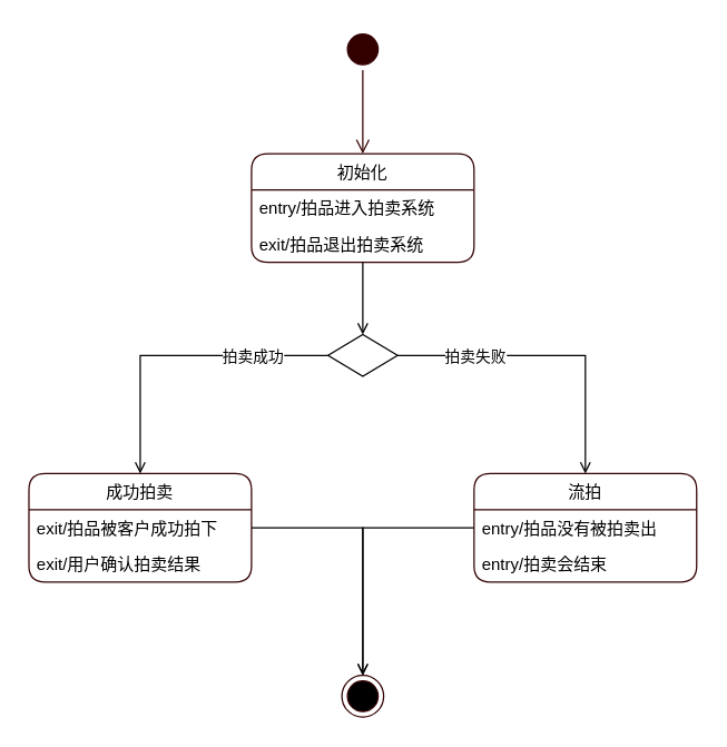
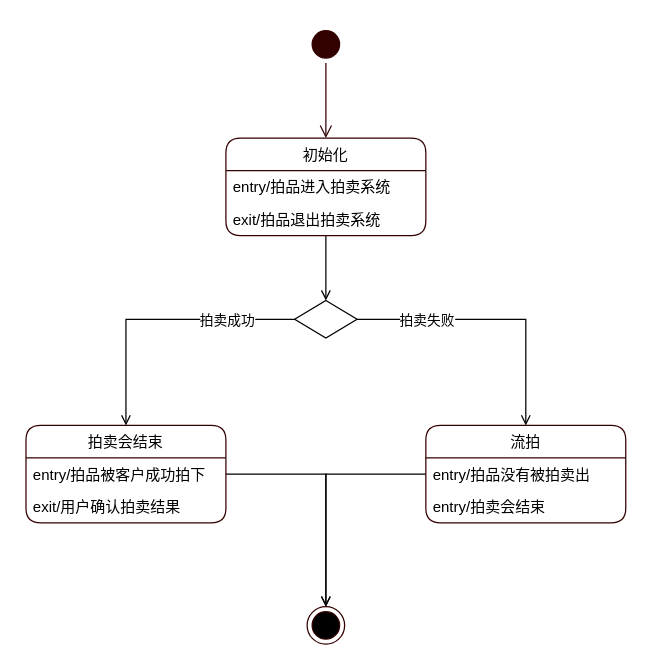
- <mxCell id="9" value="成功拍卖" style="swimlane;fontStyle=0;childLayout=stackLayout;horizontal=1;startSize=26;fillColor=none;horizontalStack=0;resizeParent=1;resizeParentMax=0;resizeLast=0;collapsible=1;marginBottom=0;sketch=0;strokeColor=#330000;strokeWidth=1;rounded=1;glass=0;" vertex="1" parent="1"><mxGeometry x="20" y="340" width="160" height="78" as="geometry" /></mxCell>
+ <mxCell id="9" value="拍卖会结束" style="swimlane;fontStyle=0;childLayout=stackLayout;horizontal=1;startSize=26;fillColor=none;horizontalStack=0;resizeParent=1;resizeParentMax=0;resizeLast=0;collapsible=1;marginBottom=0;sketch=0;strokeColor=#330000;strokeWidth=1;rounded=1;glass=0;" vertex="1" parent="1"><mxGeometry x="20" y="340" width="160" height="78" as="geometry" /></mxCell>
- <mxCell id="10" value="exit/拍品被客户成功拍下" style="text;strokeColor=none;fillColor=none;align=left;verticalAlign=top;spacingLeft=4;spacingRight=4;overflow=hidden;rotatable=0;points=[[0,0.5],[1,0.5]];portConstraint=eastwest;sketch=1;strokeWidth=1;" vertex="1" parent="9"><mxGeometry y="26" width="160" height="26" as="geometry" /></mxCell>
+ <mxCell id="10" value="entry/拍品被客户成功拍下" style="text;strokeColor=none;fillColor=none;align=left;verticalAlign=top;spacingLeft=4;spacingRight=4;overflow=hidden;rotatable=0;points=[[0,0.5],[1,0.5]];portConstraint=eastwest;sketch=1;strokeWidth=1;" vertex="1" parent="9"><mxGeometry y="26" width="160" height="26" as="geometry" /></mxCell>
